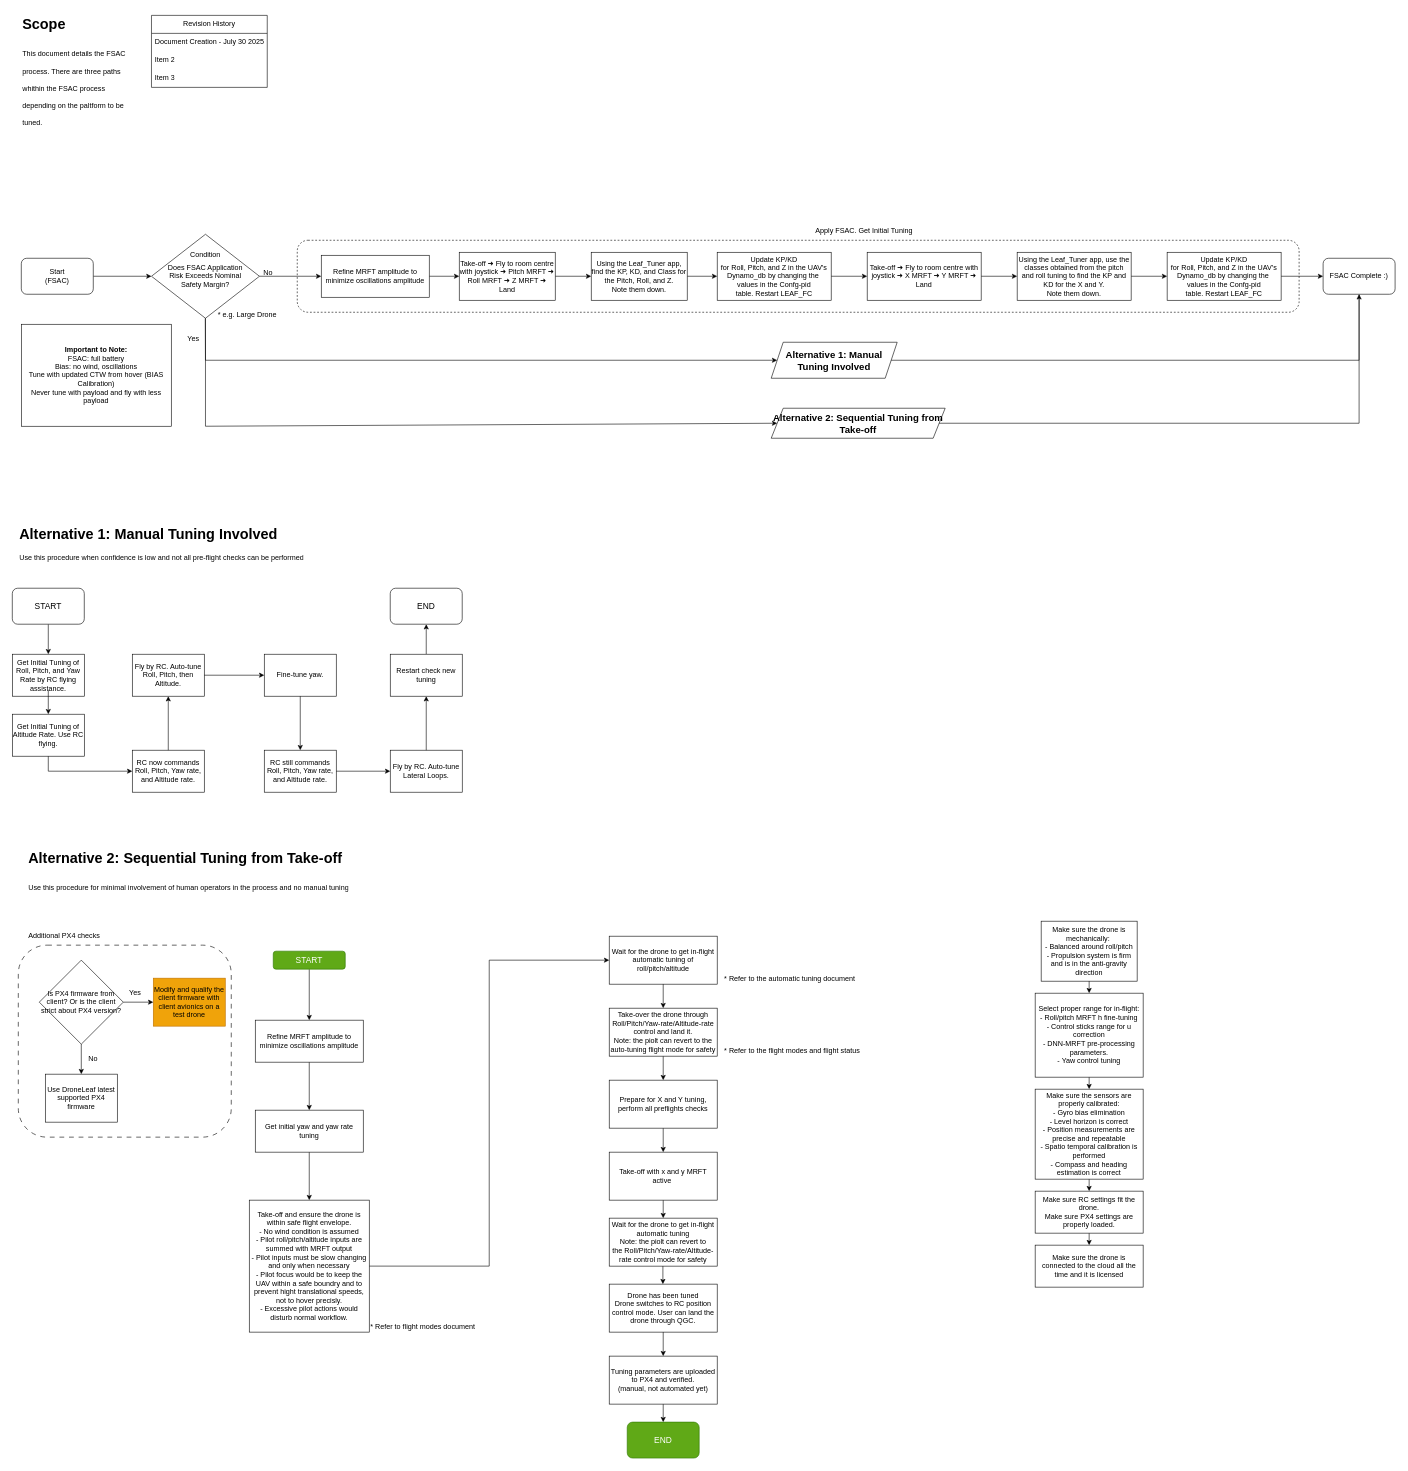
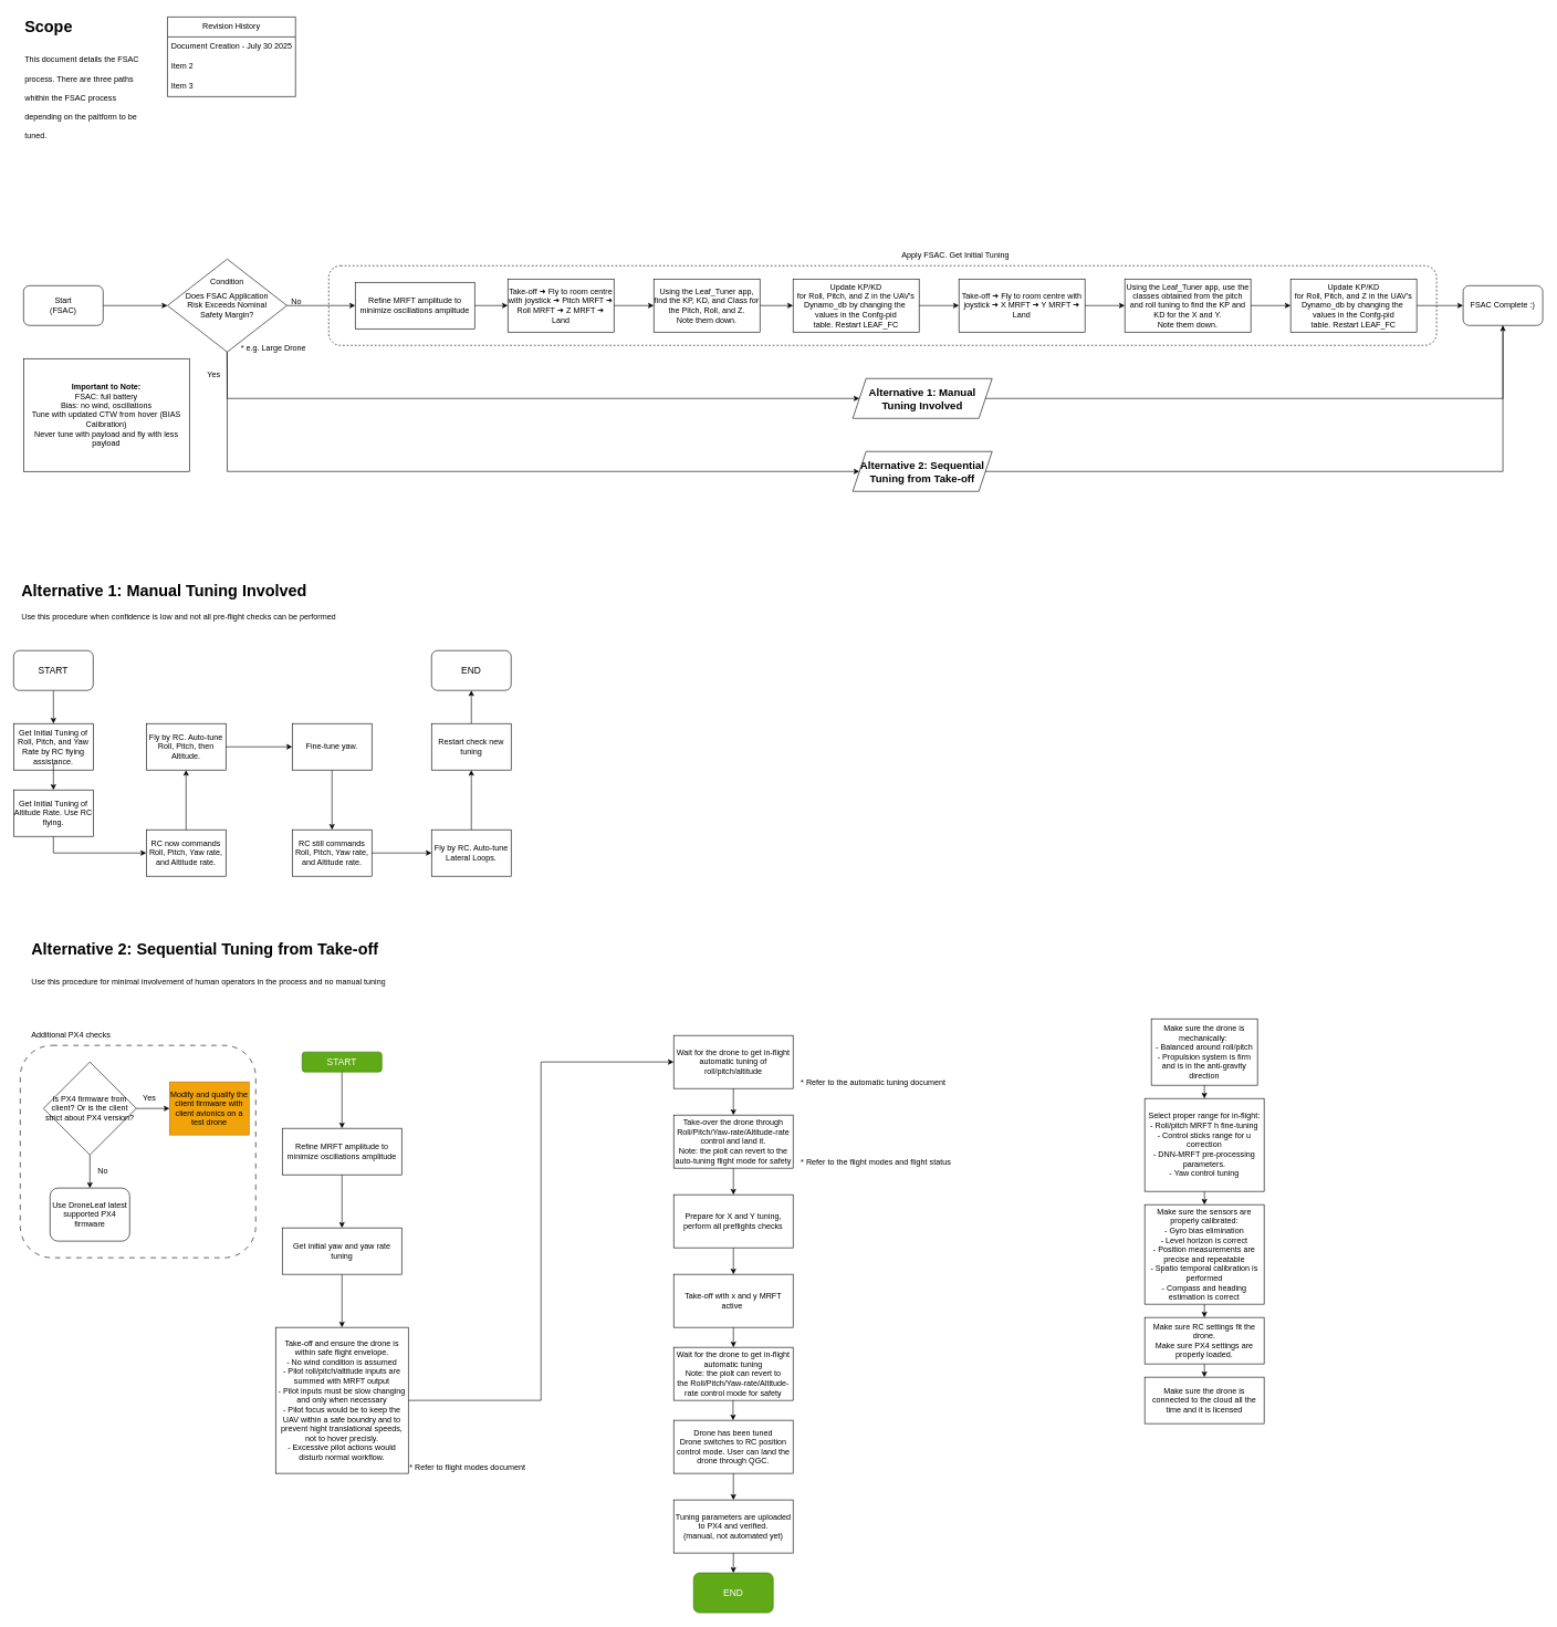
- <mxCell id="18" value="Alternative 2: Sequential Tuning from Take-off" style="shape=parallelogram;perimeter=parallelogramPerimeter;whiteSpace=wrap;html=1;fixedSize=1;fontStyle=1;fontSize=16;" parent="1" vertex="1"><mxGeometry x="1285" y="680" width="290" height="50" as="geometry" /></mxCell>
+ <mxCell id="18" value="Alternative 2: Sequential Tuning from Take-off" style="shape=parallelogram;perimeter=parallelogramPerimeter;whiteSpace=wrap;html=1;fixedSize=1;fontStyle=1;fontSize=16;" parent="1" vertex="1"><mxGeometry x="1285" y="680" width="210" height="60" as="geometry" /></mxCell>
- <mxCell id="60" value="Use DroneLeaf latest supported PX4 firmware" style="rounded=0;whiteSpace=wrap;html=1;" parent="1" vertex="1"><mxGeometry x="75" y="1790" width="120" height="80" as="geometry" /></mxCell>
+ <mxCell id="60" value="Use DroneLeaf latest supported PX4 firmware" style="whiteSpace=wrap;html=1;rounded=1;" parent="1" vertex="1"><mxGeometry x="75" y="1790" width="120" height="80" as="geometry" /></mxCell>
